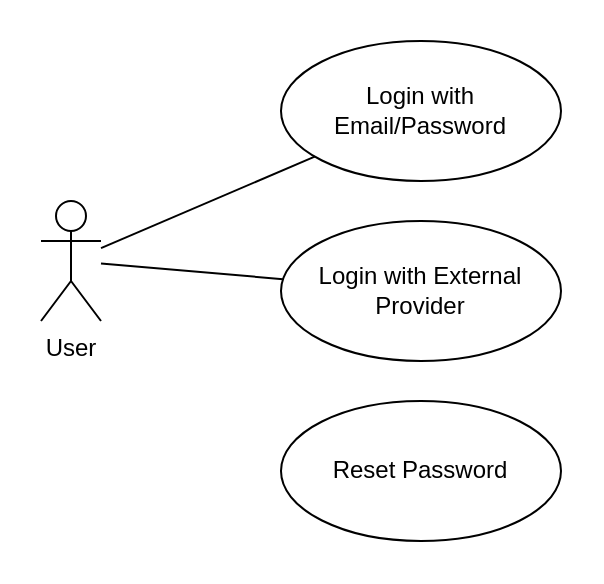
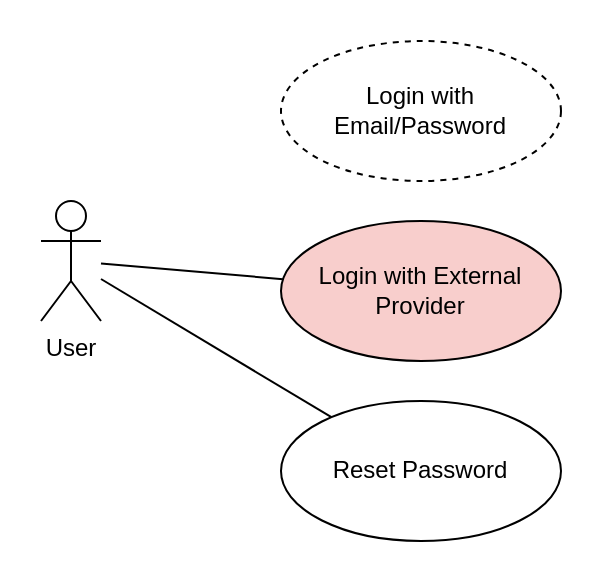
- <mxCell id="3" value="Login with Email/Password" style="ellipse;whiteSpace=wrap;html=1;" vertex="1" parent="1"><mxGeometry x="140" y="20" width="140" height="70" as="geometry" /></mxCell>
+ <mxCell id="3" value="Login with Email/Password" style="ellipse;whiteSpace=wrap;html=1;dashed=1;" vertex="1" parent="1"><mxGeometry x="140" y="20" width="140" height="70" as="geometry" /></mxCell>
- <mxCell id="6" value="" style="endArrow=none;html=1;rounded=0;" edge="1" parent="1" source="2" target="3"><mxGeometry width="50" height="50" relative="1" as="geometry" /></mxCell>
+ <mxCell id="6" value="" style="endArrow=none;html=1;rounded=0;" edge="1" parent="1" source="2" target="5"><mxGeometry width="50" height="50" relative="1" as="geometry" /></mxCell>
- <mxCell id="4" value="Login with External Provider" style="ellipse;whiteSpace=wrap;html=1;" vertex="1" parent="1"><mxGeometry x="140" y="110" width="140" height="70" as="geometry" /></mxCell>
+ <mxCell id="4" value="Login with External Provider" style="ellipse;whiteSpace=wrap;html=1;fillColor=#f8cecc;" vertex="1" parent="1"><mxGeometry x="140" y="110" width="140" height="70" as="geometry" /></mxCell>
